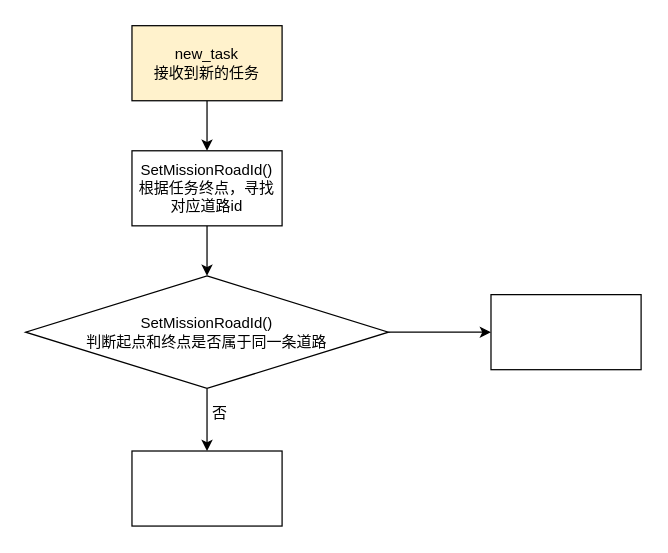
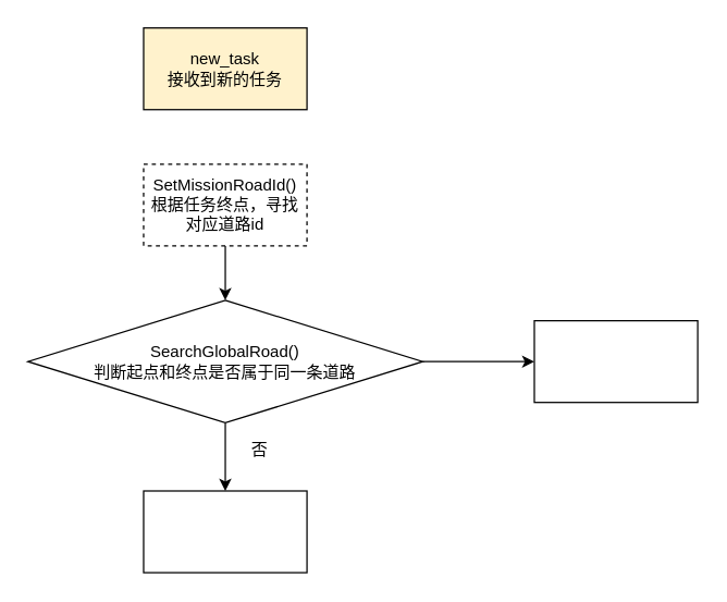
- <mxCell id="2" value="" style="edgeStyle=orthogonalEdgeStyle;rounded=0;orthogonalLoop=1;jettySize=auto;html=1;" edge="1" parent="1" source="3" target="5"><mxGeometry relative="1" as="geometry" /></mxCell>
- <mxCell id="5" value="&lt;div&gt;SetMissionRoadId()&lt;/div&gt;&lt;div&gt;根据任务终点，寻找对应道路id&lt;br&gt;&lt;/div&gt;" style="whiteSpace=wrap;html=1;rounded=0;" vertex="1" parent="1"><mxGeometry x="105" y="120" width="120" height="60" as="geometry" /></mxCell>
+ <mxCell id="5" value="&lt;div&gt;SetMissionRoadId()&lt;/div&gt;&lt;div&gt;根据任务终点，寻找对应道路id&lt;br&gt;&lt;/div&gt;" style="whiteSpace=wrap;html=1;rounded=0;dashed=1;" vertex="1" parent="1"><mxGeometry x="105" y="120" width="120" height="60" as="geometry" /></mxCell>
- <mxCell id="8" value="&lt;div&gt;SetMissionRoadId()&lt;/div&gt;&lt;div&gt;判断起点和终点是否属于同一条道路&lt;br&gt;&lt;/div&gt;" style="rhombus;whiteSpace=wrap;html=1;" vertex="1" parent="1"><mxGeometry x="20" y="220" width="290" height="90" as="geometry" /></mxCell>
+ <mxCell id="8" value="&lt;div&gt;SearchGlobalRoad()&lt;/div&gt;&lt;div&gt;判断起点和终点是否属于同一条道路&lt;br&gt;&lt;/div&gt;" style="rhombus;whiteSpace=wrap;html=1;" vertex="1" parent="1"><mxGeometry x="20" y="220" width="290" height="90" as="geometry" /></mxCell>
- <mxCell id="11" value="否" style="text;html=1;align=center;verticalAlign=middle;resizable=0;points=[];autosize=1;strokeColor=none;fillColor=none;" vertex="1" parent="1"><mxGeometry x="160" y="320" width="30" height="20" as="geometry" /></mxCell>
+ <mxCell id="11" value="否" style="text;html=1;align=center;verticalAlign=middle;resizable=0;points=[];autosize=1;strokeColor=none;fillColor=none;" vertex="1" parent="1"><mxGeometry x="175" y="320" width="30" height="20" as="geometry" /></mxCell>
